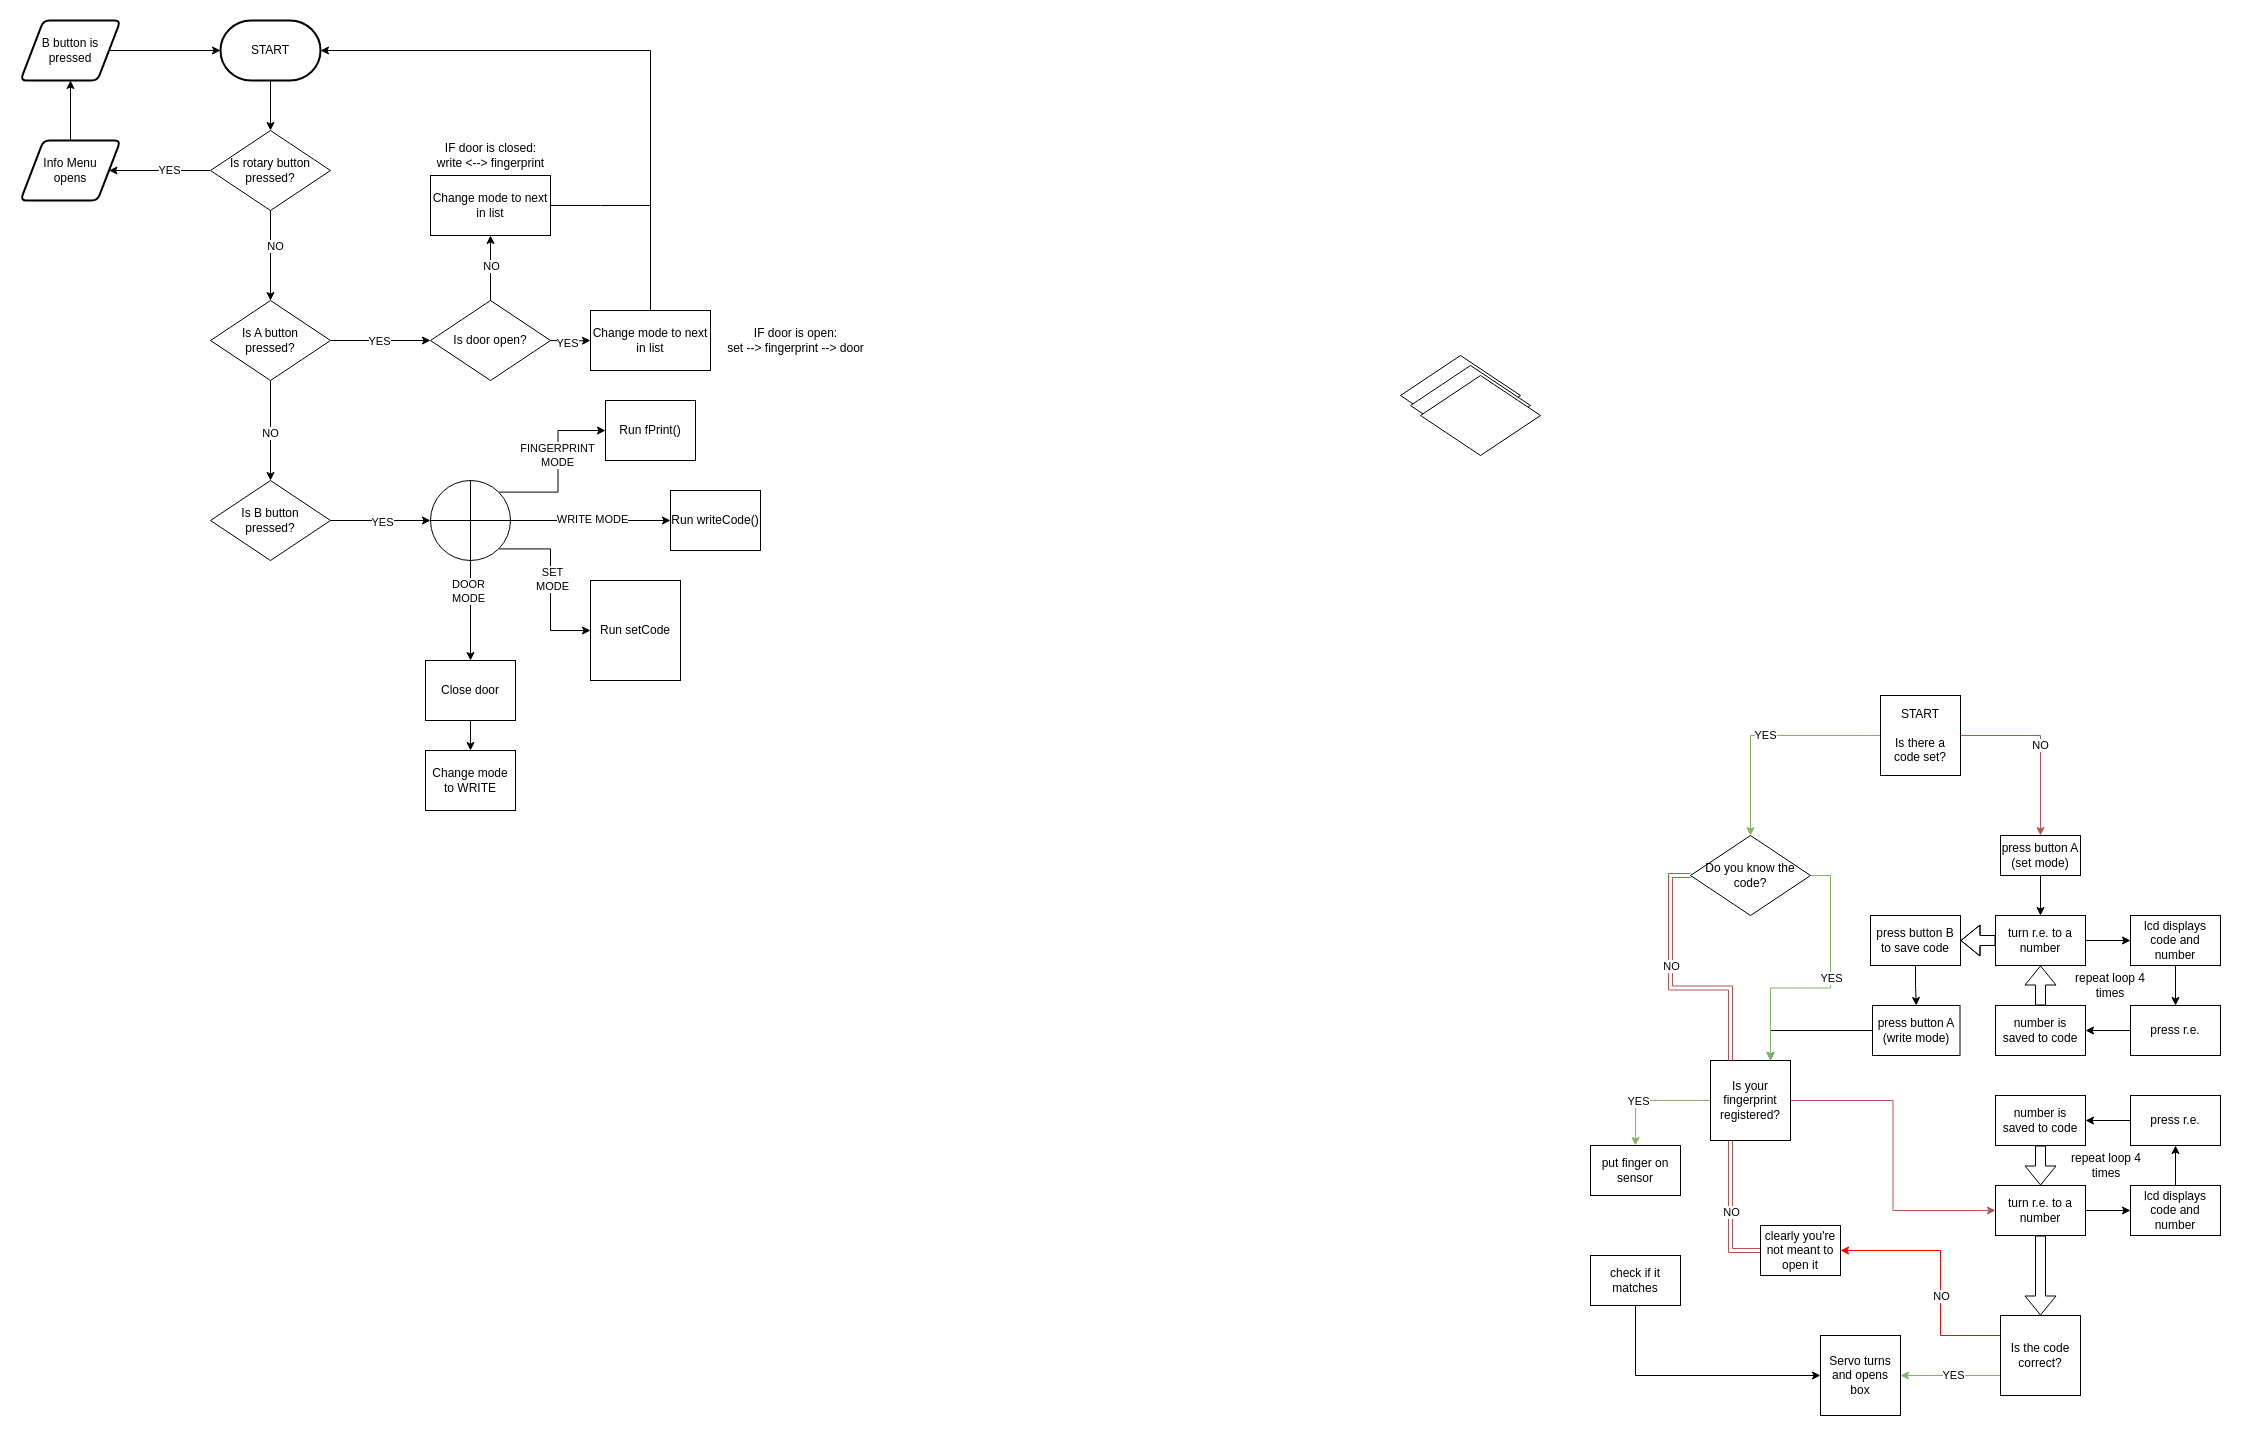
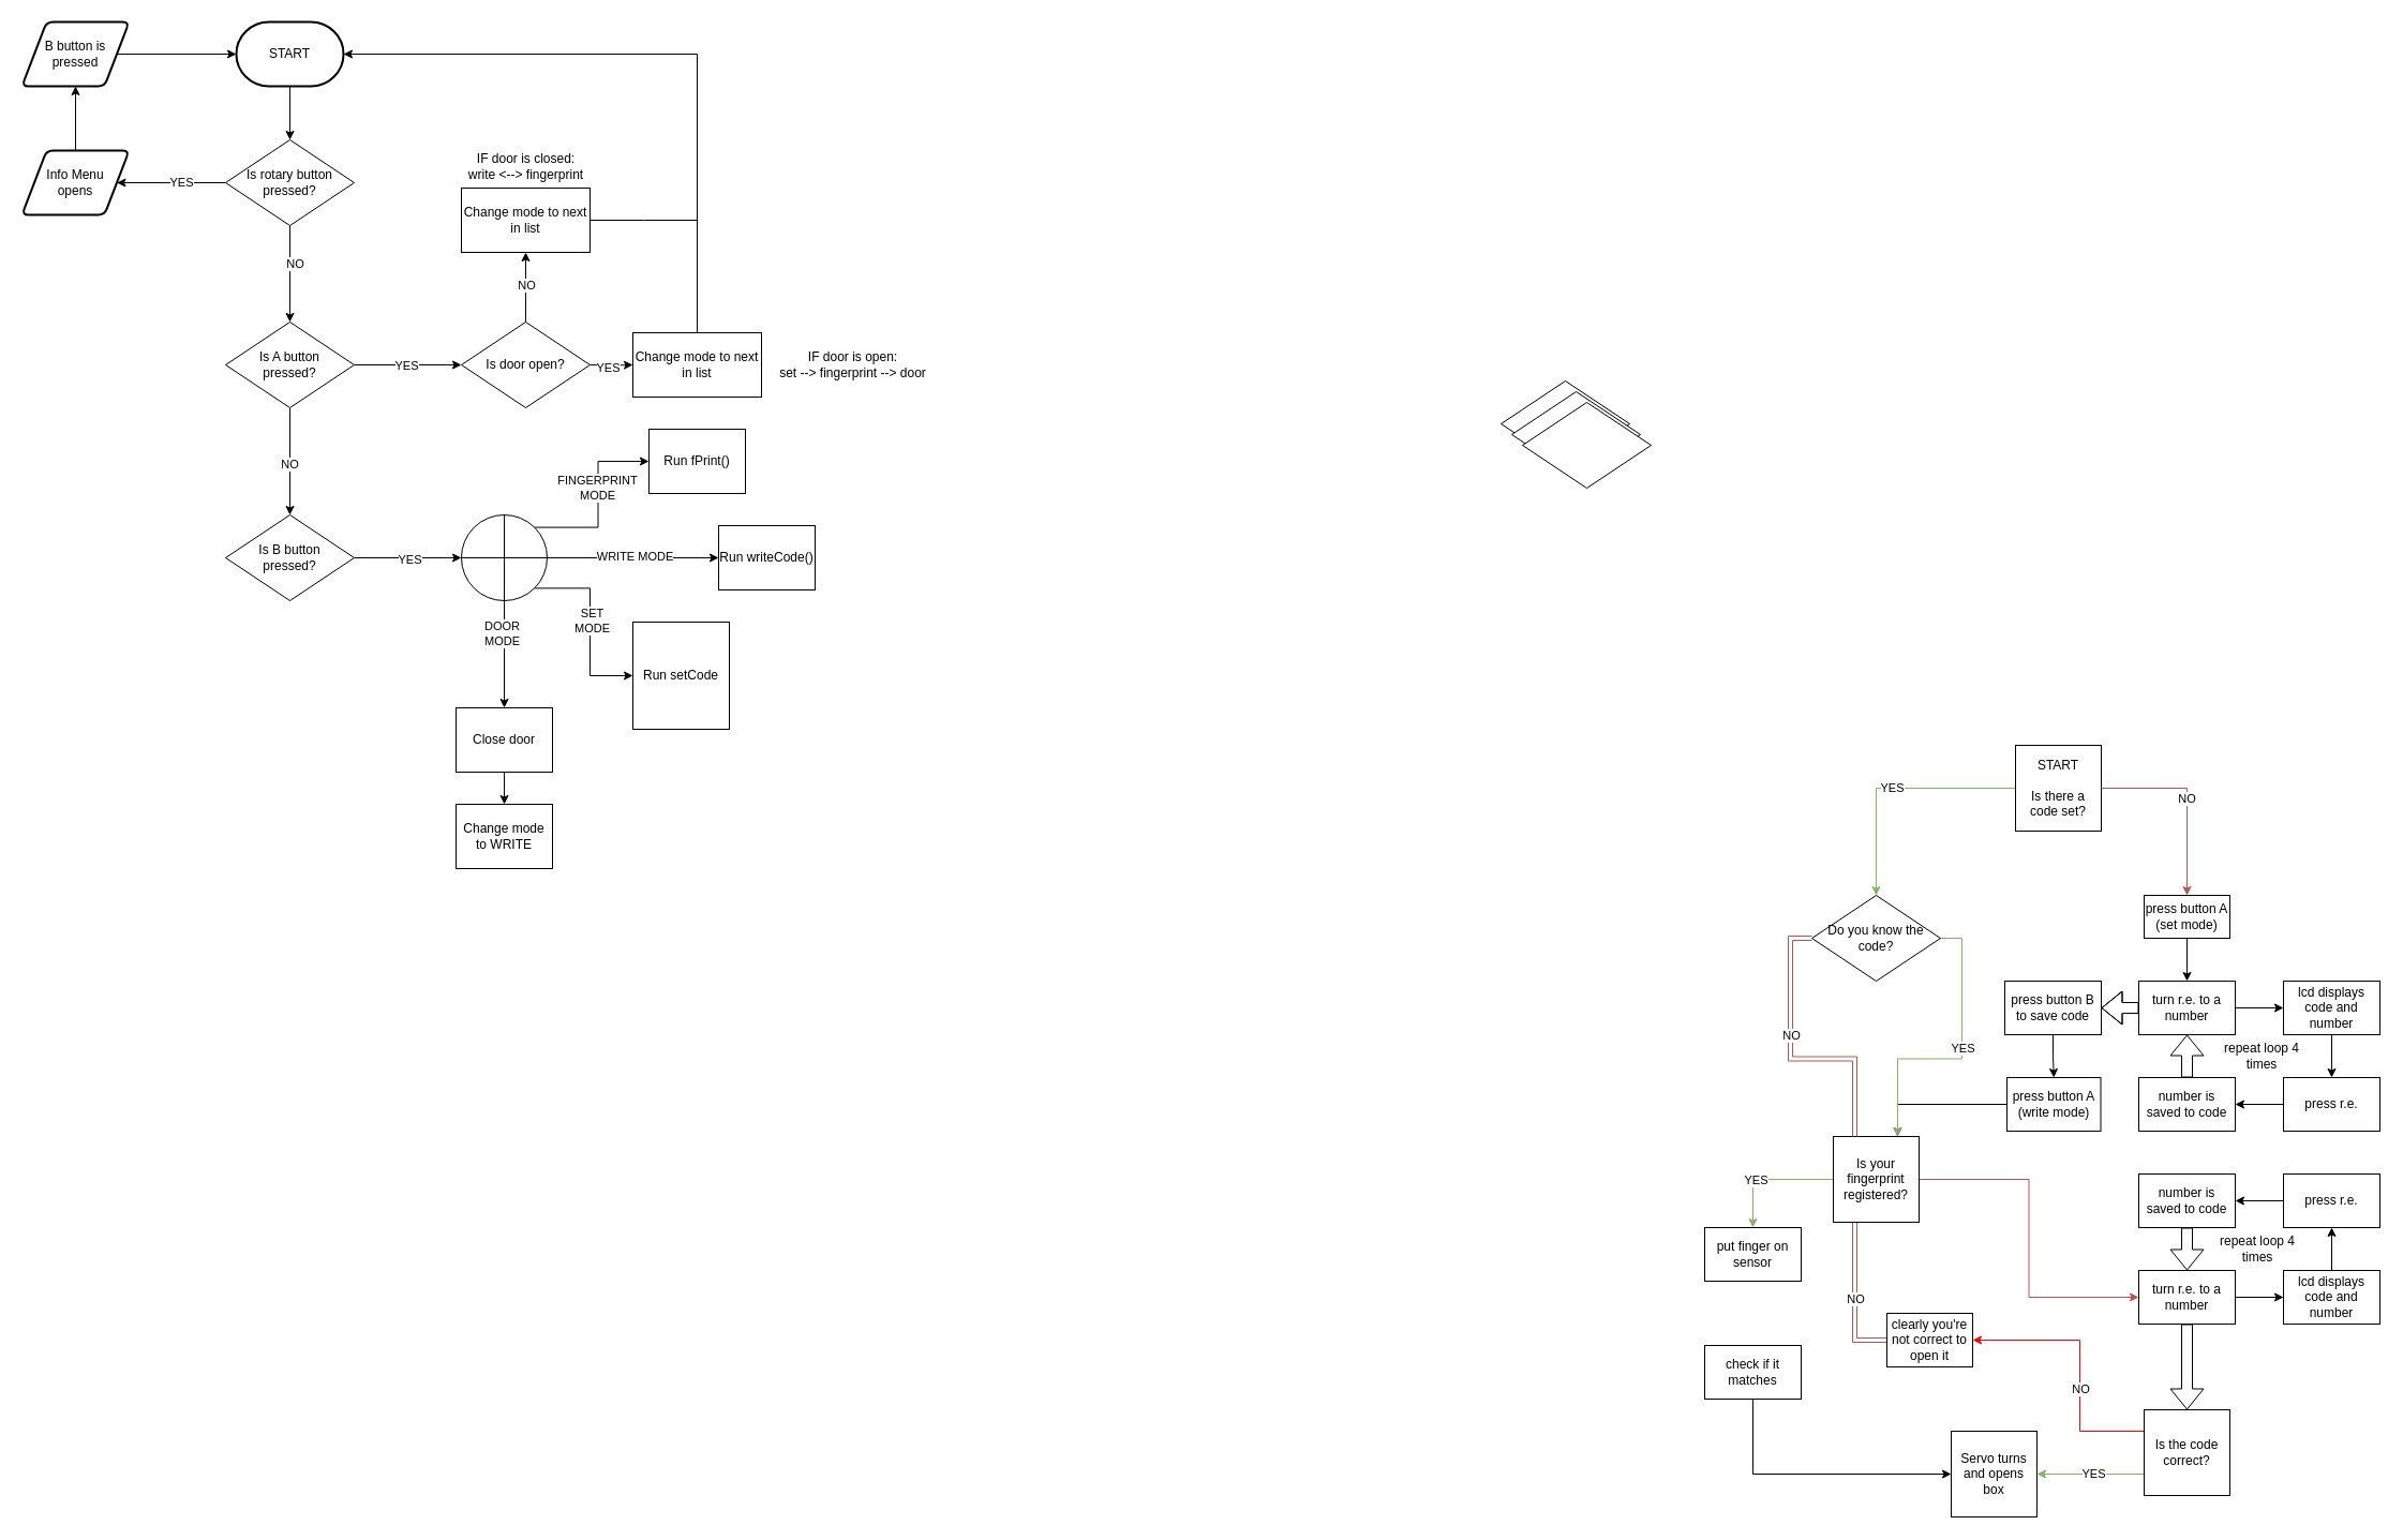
- <mxCell id="33" value="clearly you're not meant to open it" style="rounded=0;whiteSpace=wrap;html=1;" parent="1" vertex="1"><mxGeometry x="1760" y="1225" width="80" height="50" as="geometry" /></mxCell>
+ <mxCell id="33" value="clearly you're not correct to open it" style="rounded=0;whiteSpace=wrap;html=1;" parent="1" vertex="1"><mxGeometry x="1760" y="1225" width="80" height="50" as="geometry" /></mxCell>
